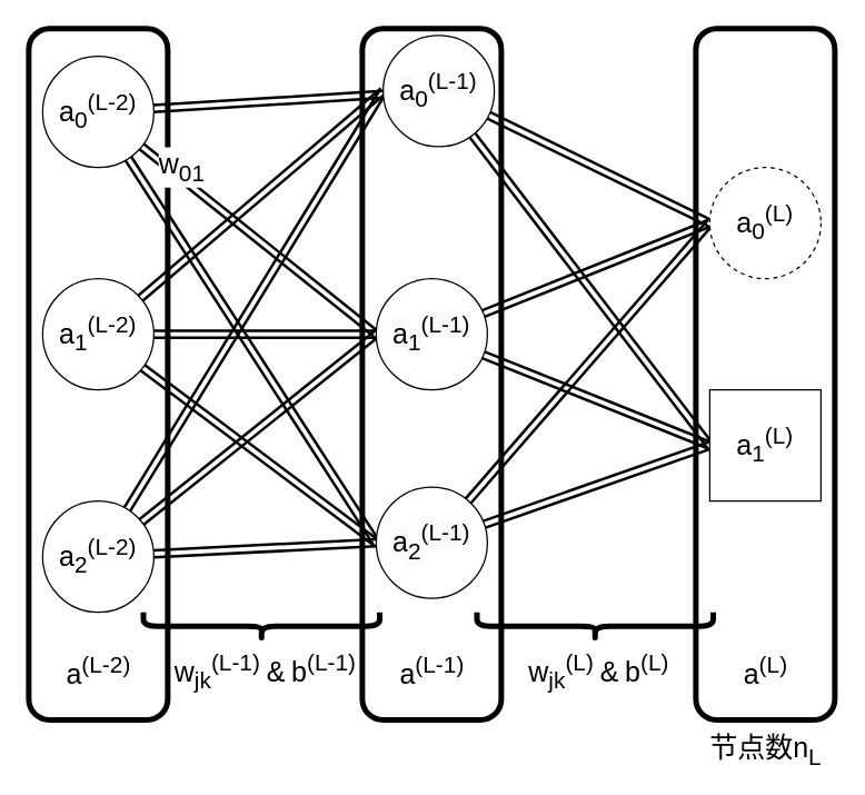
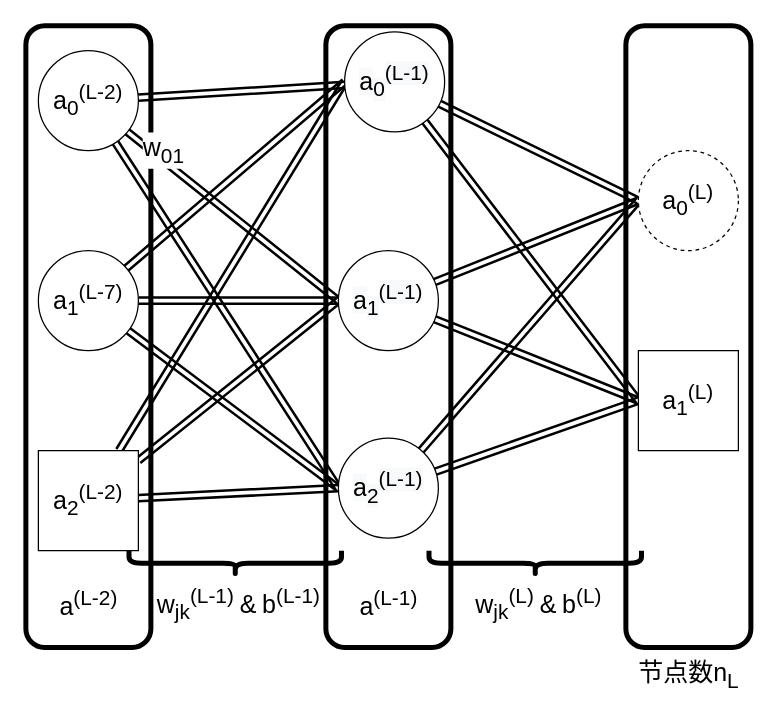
- <mxCell id="9" value="&lt;font style=&quot;font-size: 20px&quot;&gt;&lt;span style=&quot;font-family: &amp;#34;helvetica&amp;#34;&quot;&gt;a&lt;/span&gt;&lt;sub style=&quot;font-family: &amp;#34;helvetica&amp;#34;&quot;&gt;1&lt;/sub&gt;&lt;sup style=&quot;font-family: &amp;#34;helvetica&amp;#34;&quot;&gt;(L-2)&lt;/sup&gt;&lt;/font&gt;" style="ellipse;whiteSpace=wrap;html=1;aspect=fixed;" vertex="1" parent="1"><mxGeometry x="30" y="200" width="80" height="80" as="geometry" /></mxCell>
+ <mxCell id="9" value="&lt;font style=&quot;font-size: 20px&quot;&gt;&lt;span style=&quot;font-family: &amp;#34;helvetica&amp;#34;&quot;&gt;a&lt;/span&gt;&lt;sub style=&quot;font-family: &amp;#34;helvetica&amp;#34;&quot;&gt;1&lt;/sub&gt;&lt;sup style=&quot;font-family: &amp;#34;helvetica&amp;#34;&quot;&gt;(L-7)&lt;/sup&gt;&lt;/font&gt;" style="ellipse;whiteSpace=wrap;html=1;aspect=fixed;" vertex="1" parent="1"><mxGeometry x="30" y="200" width="80" height="80" as="geometry" /></mxCell>
- <mxCell id="17" value="&lt;font style=&quot;font-size: 20px&quot;&gt;&lt;span style=&quot;font-family: &amp;#34;helvetica&amp;#34;&quot;&gt;a&lt;/span&gt;&lt;sub style=&quot;font-family: &amp;#34;helvetica&amp;#34;&quot;&gt;2&lt;/sub&gt;&lt;sup style=&quot;font-family: &amp;#34;helvetica&amp;#34;&quot;&gt;(L-2)&lt;/sup&gt;&lt;/font&gt;" style="ellipse;whiteSpace=wrap;html=1;aspect=fixed;" vertex="1" parent="1"><mxGeometry x="30" y="360" width="80" height="80" as="geometry" /></mxCell>
+ <mxCell id="17" value="&lt;font style=&quot;font-size: 20px&quot;&gt;&lt;span style=&quot;font-family: &amp;#34;helvetica&amp;#34;&quot;&gt;a&lt;/span&gt;&lt;sub style=&quot;font-family: &amp;#34;helvetica&amp;#34;&quot;&gt;2&lt;/sub&gt;&lt;sup style=&quot;font-family: &amp;#34;helvetica&amp;#34;&quot;&gt;(L-2)&lt;/sup&gt;&lt;/font&gt;" style="whiteSpace=wrap;html=1;aspect=fixed;rounded=0;" vertex="1" parent="1"><mxGeometry x="30" y="360" width="80" height="80" as="geometry" /></mxCell>
- <mxCell id="4" value="&lt;font style=&quot;font-size: 20px&quot;&gt;a&lt;sup&gt;(L)&lt;/sup&gt;&lt;/font&gt;" style="text;html=1;align=center;verticalAlign=middle;resizable=0;points=[];autosize=1;strokeColor=none;" vertex="1" parent="1"><mxGeometry x="525" y="467.5" width="50" height="30" as="geometry" /></mxCell>
